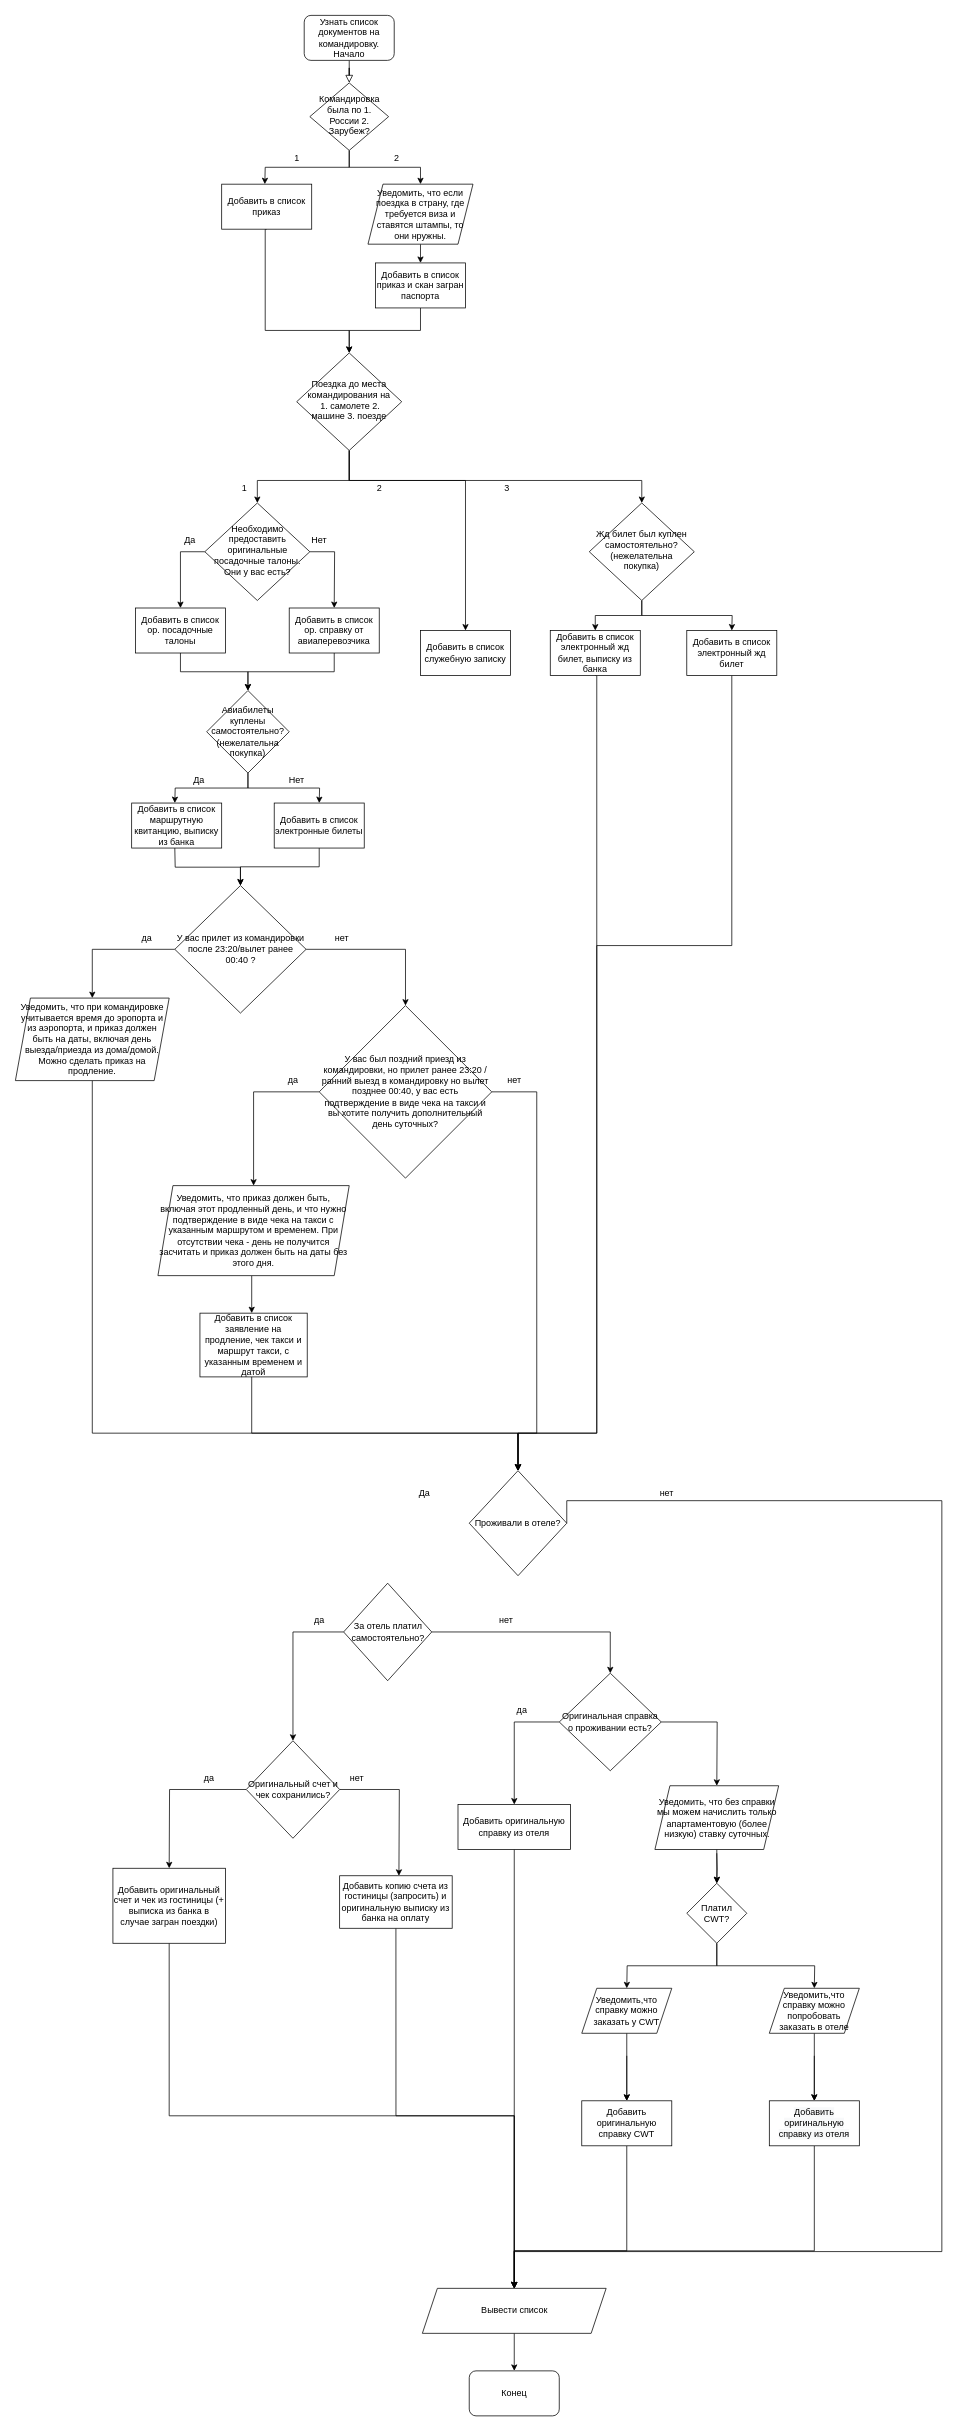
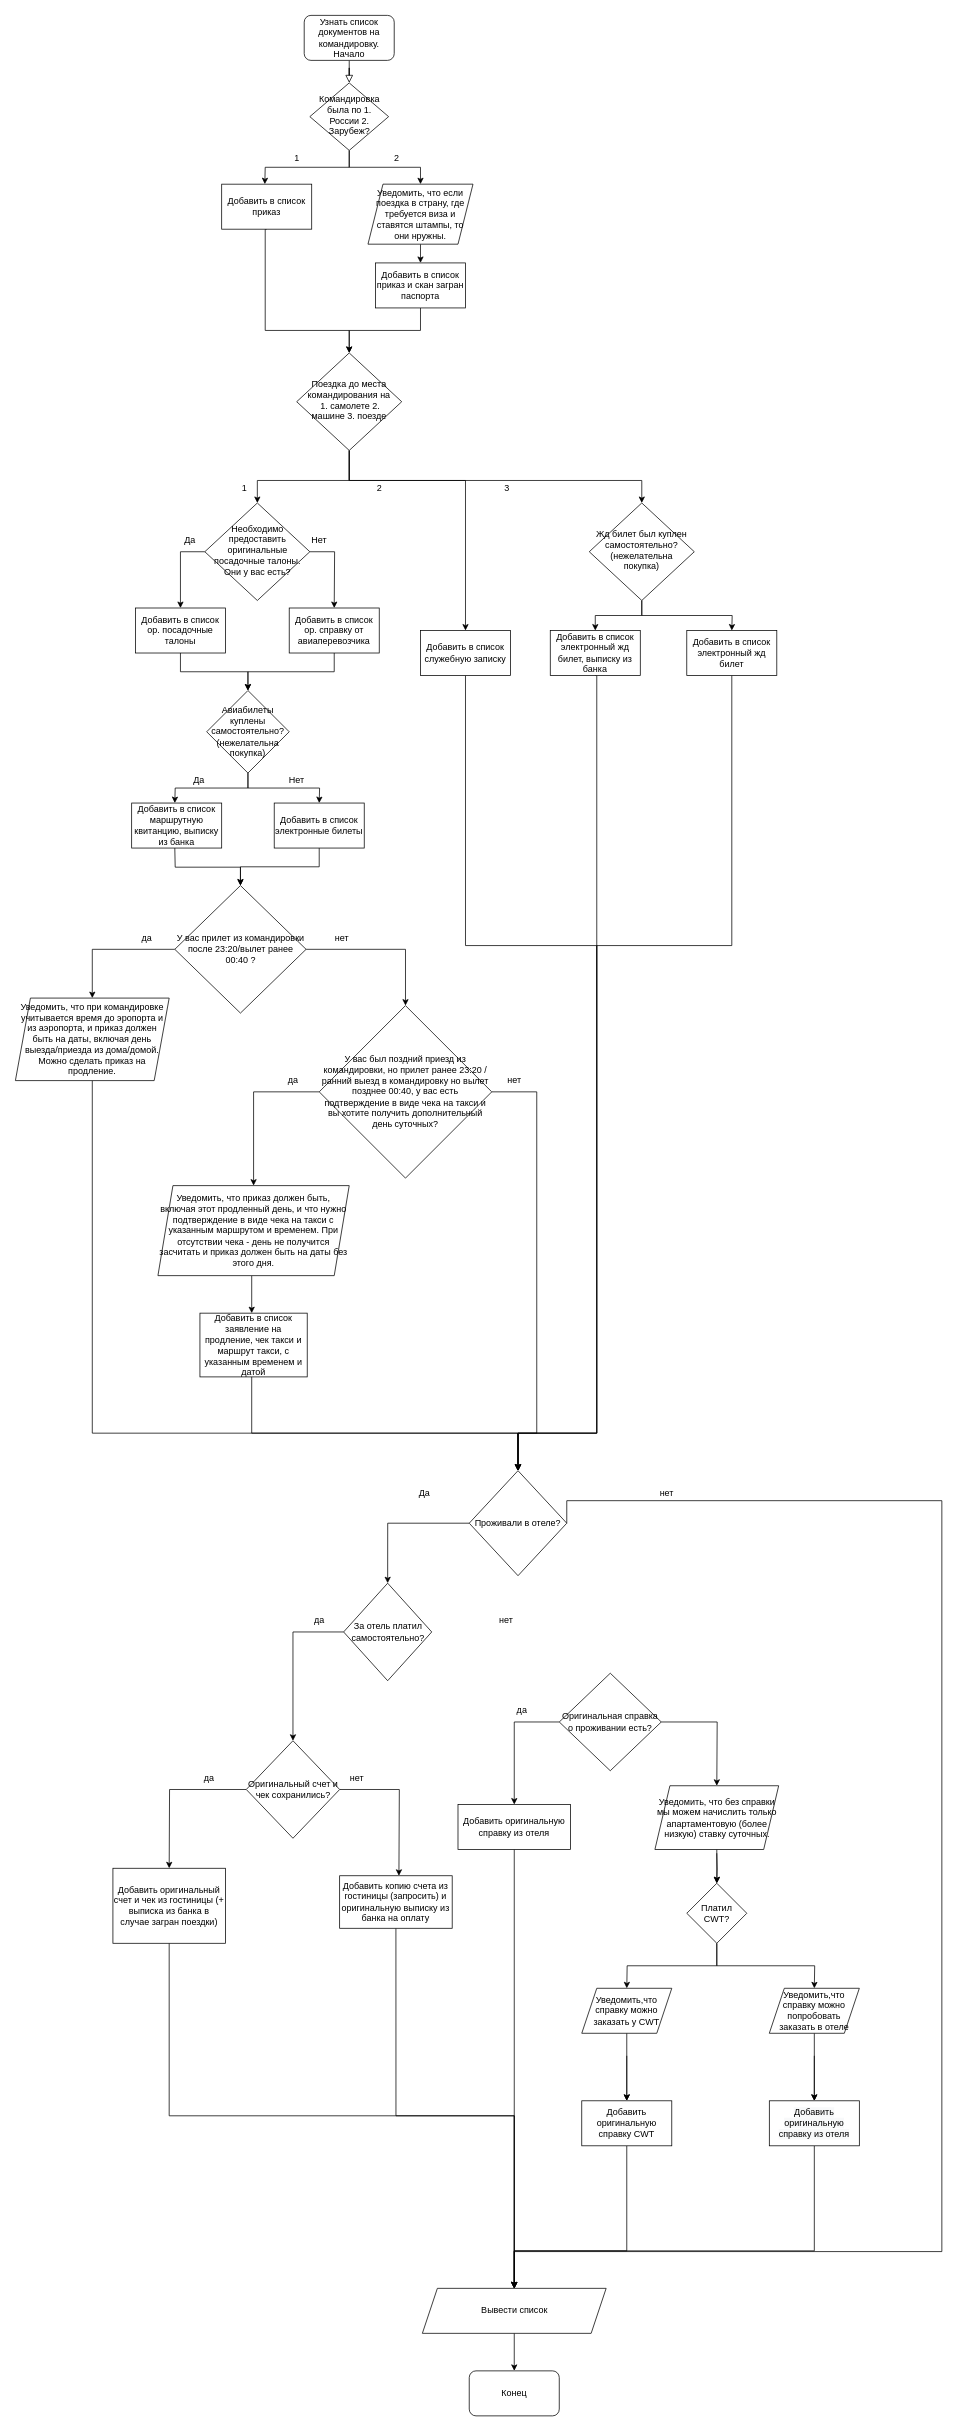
+ <mxCell id="74" style="edgeStyle=orthogonalEdgeStyle;rounded=0;orthogonalLoop=1;jettySize=auto;html=1;exitX=0.5;exitY=1;exitDx=0;exitDy=0;entryX=0.5;entryY=0;entryDx=0;entryDy=0;" edge="1" parent="1" source="75" target="48"><mxGeometry relative="1" as="geometry"><mxPoint x="725" y="1540" as="targetPoint" /><Array as="points"><mxPoint x="620" y="1260" /><mxPoint x="795" y="1260" /><mxPoint x="795" y="1910" /><mxPoint x="690" y="1910" /></Array></mxGeometry></mxCell>
+ <mxCell id="46" style="edgeStyle=orthogonalEdgeStyle;rounded=0;orthogonalLoop=1;jettySize=auto;html=1;exitX=0;exitY=0.5;exitDx=0;exitDy=0;entryX=0.5;entryY=0;entryDx=0;entryDy=0;" edge="1" parent="1" source="48" target="51"><mxGeometry relative="1" as="geometry" /></mxCell>
- <mxCell id="50" style="edgeStyle=orthogonalEdgeStyle;rounded=0;orthogonalLoop=1;jettySize=auto;html=1;exitX=1;exitY=0.5;exitDx=0;exitDy=0;entryX=0.5;entryY=0;entryDx=0;entryDy=0;" edge="1" parent="1" source="51" target="61"><mxGeometry relative="1" as="geometry" /></mxCell>
